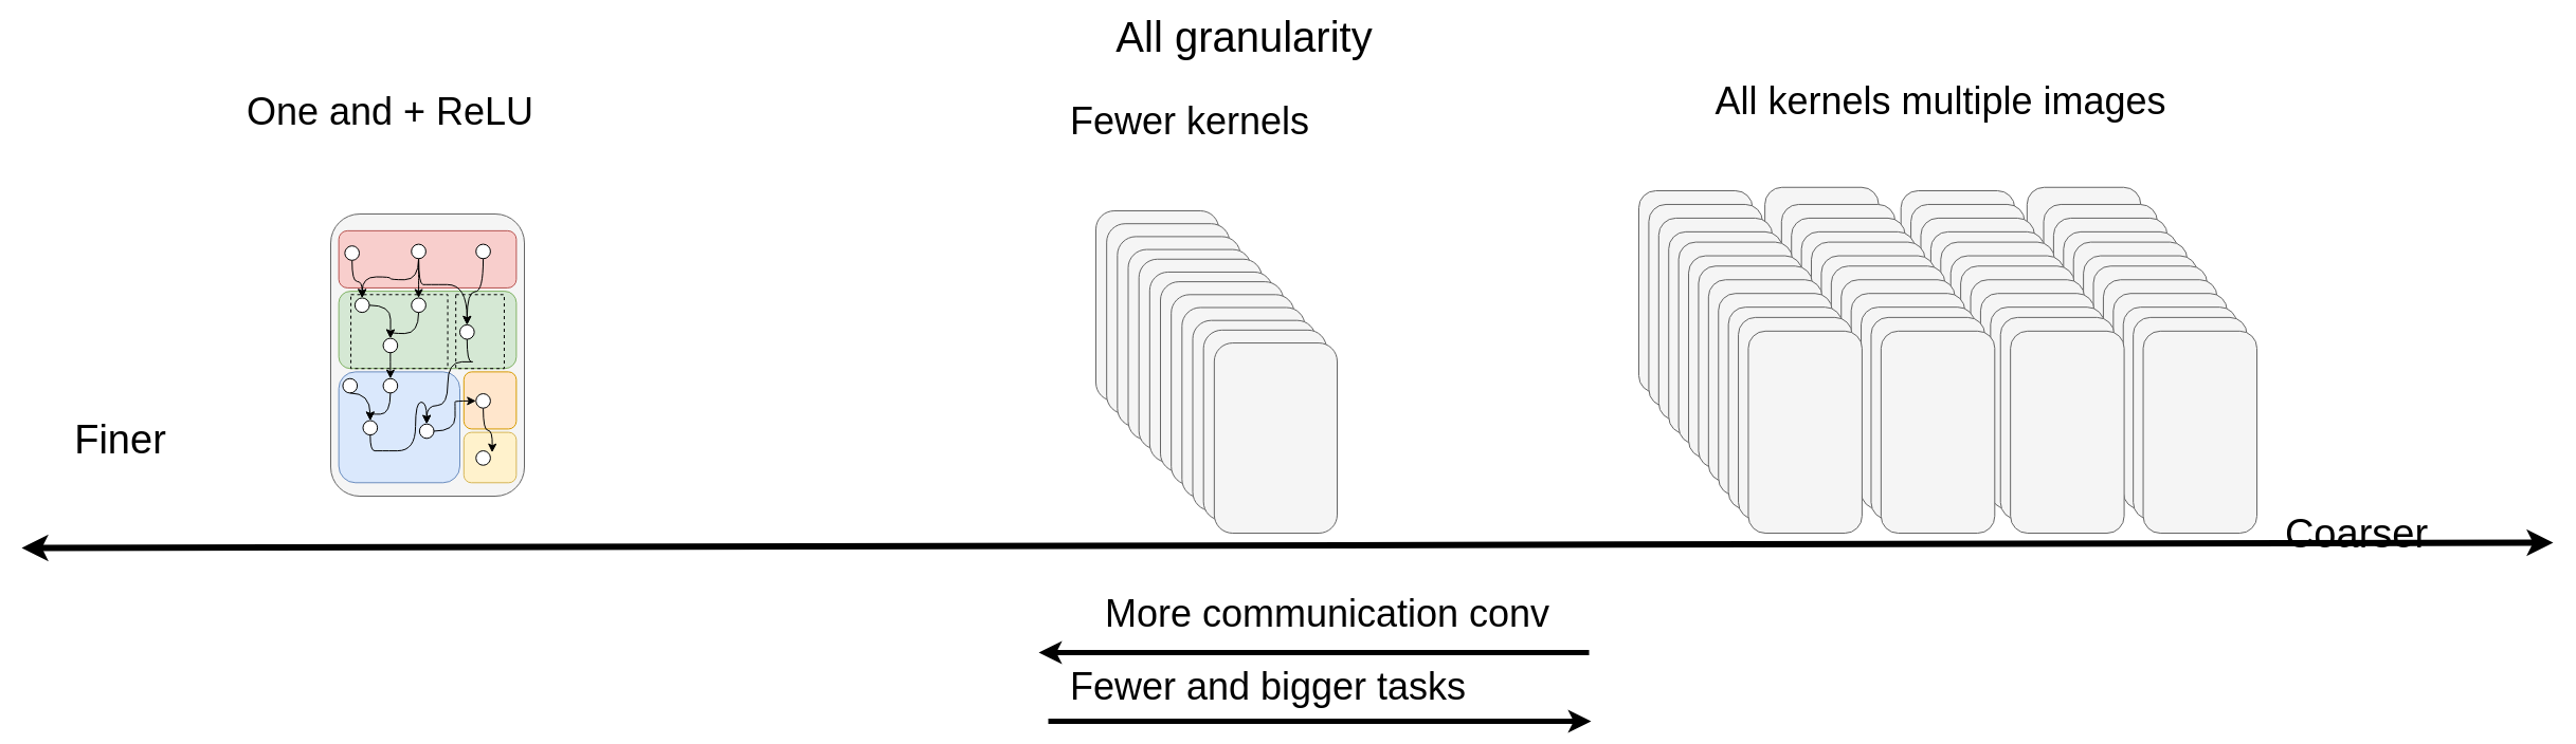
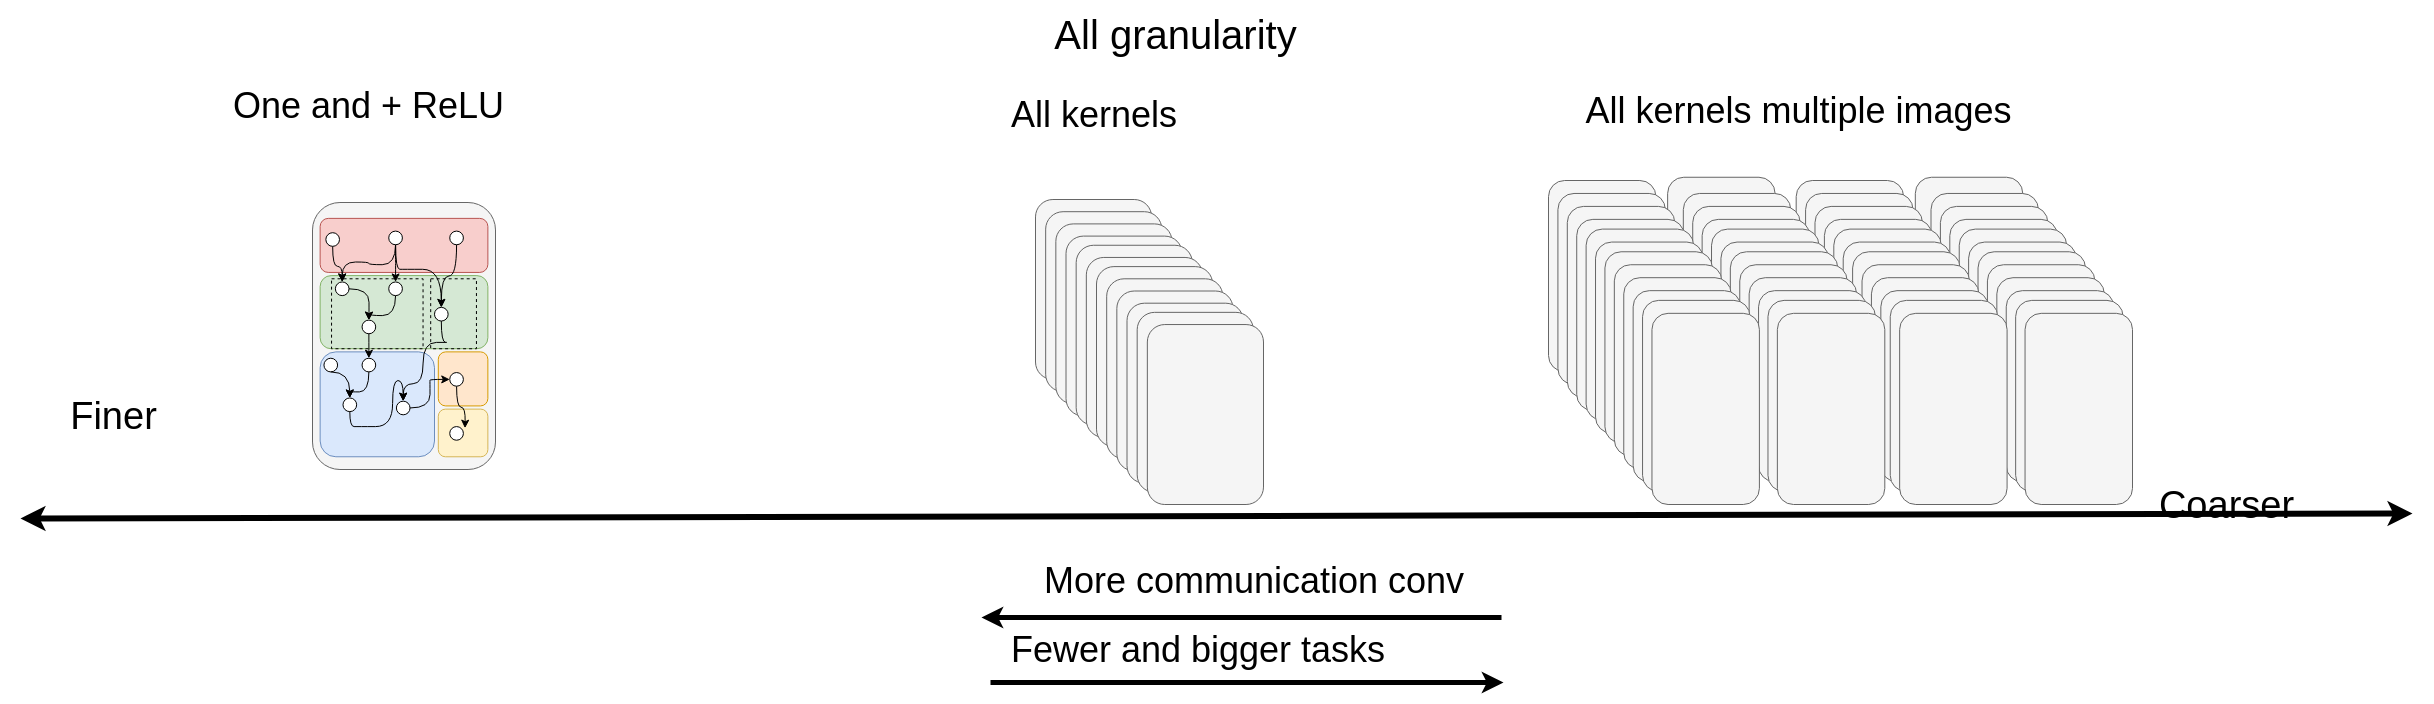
- <mxCell id="110" value="&lt;font style=&quot;font-size: 36px&quot;&gt;All kernels multiple images&lt;/font&gt;" style="text;html=1;align=center;verticalAlign=middle;resizable=0;points=[];autosize=1;strokeColor=none;" vertex="1" parent="1"><mxGeometry x="1615" y="81" width="436" height="27" as="geometry" /></mxCell>
+ <mxCell id="110" value="&lt;font style=&quot;font-size: 36px&quot;&gt;All kernels multiple images&lt;/font&gt;" style="text;html=1;align=center;verticalAlign=middle;resizable=0;points=[];autosize=1;strokeColor=none;" vertex="1" parent="1"><mxGeometry x="1580" y="96" width="436" height="27" as="geometry" /></mxCell>
- <mxCell id="73" value="&lt;font style=&quot;font-size: 36px&quot;&gt;Fewer kernels&lt;/font&gt;" style="text;whiteSpace=wrap;html=1;" vertex="1" parent="1"><mxGeometry x="1009" y="85.997" width="307" height="37" as="geometry" /></mxCell>
+ <mxCell id="73" value="&lt;font style=&quot;font-size: 36px&quot;&gt;All kernels&lt;/font&gt;" style="text;whiteSpace=wrap;html=1;" vertex="1" parent="1"><mxGeometry x="1009" y="85.997" width="307" height="37" as="geometry" /></mxCell>
